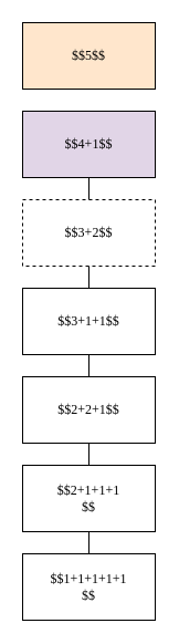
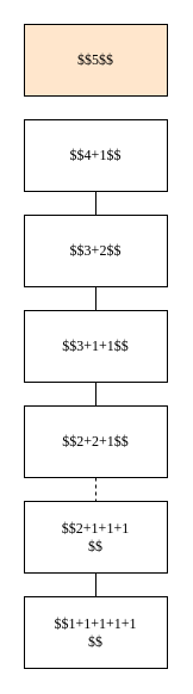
- <mxCell id="3" value="&lt;font face=&quot;Comic Sans MS&quot;&gt;$$4+1$$&lt;/font&gt;" style="rounded=0;whiteSpace=wrap;html=1;fillColor=#e1d5e7;" parent="2" vertex="1"><mxGeometry y="80" width="120" height="60" as="geometry" /></mxCell>
+ <mxCell id="3" value="&lt;font face=&quot;Comic Sans MS&quot;&gt;$$4+1$$&lt;/font&gt;" style="rounded=0;whiteSpace=wrap;html=1;" parent="2" vertex="1"><mxGeometry y="80" width="120" height="60" as="geometry" /></mxCell>
- <mxCell id="5" value="&lt;font face=&quot;Comic Sans MS&quot;&gt;$$3+2$$&lt;/font&gt;" style="rounded=0;whiteSpace=wrap;html=1;dashed=1;" parent="2" vertex="1"><mxGeometry y="160" width="120" height="60" as="geometry" /></mxCell>
+ <mxCell id="5" value="&lt;font face=&quot;Comic Sans MS&quot;&gt;$$3+2$$&lt;/font&gt;" style="rounded=0;whiteSpace=wrap;html=1;" parent="2" vertex="1"><mxGeometry y="160" width="120" height="60" as="geometry" /></mxCell>
- <mxCell id="12" value="" style="edgeStyle=none;html=1;startArrow=none;startFill=0;endArrow=none;endFill=0;strokeColor=#000000;" parent="2" source="10" target="11" edge="1"><mxGeometry relative="1" as="geometry" /></mxCell>
+ <mxCell id="12" value="" style="edgeStyle=none;html=1;startArrow=none;startFill=0;endArrow=none;endFill=0;strokeColor=#000000;dashed=1;" parent="2" source="10" target="11" edge="1"><mxGeometry relative="1" as="geometry" /></mxCell>
